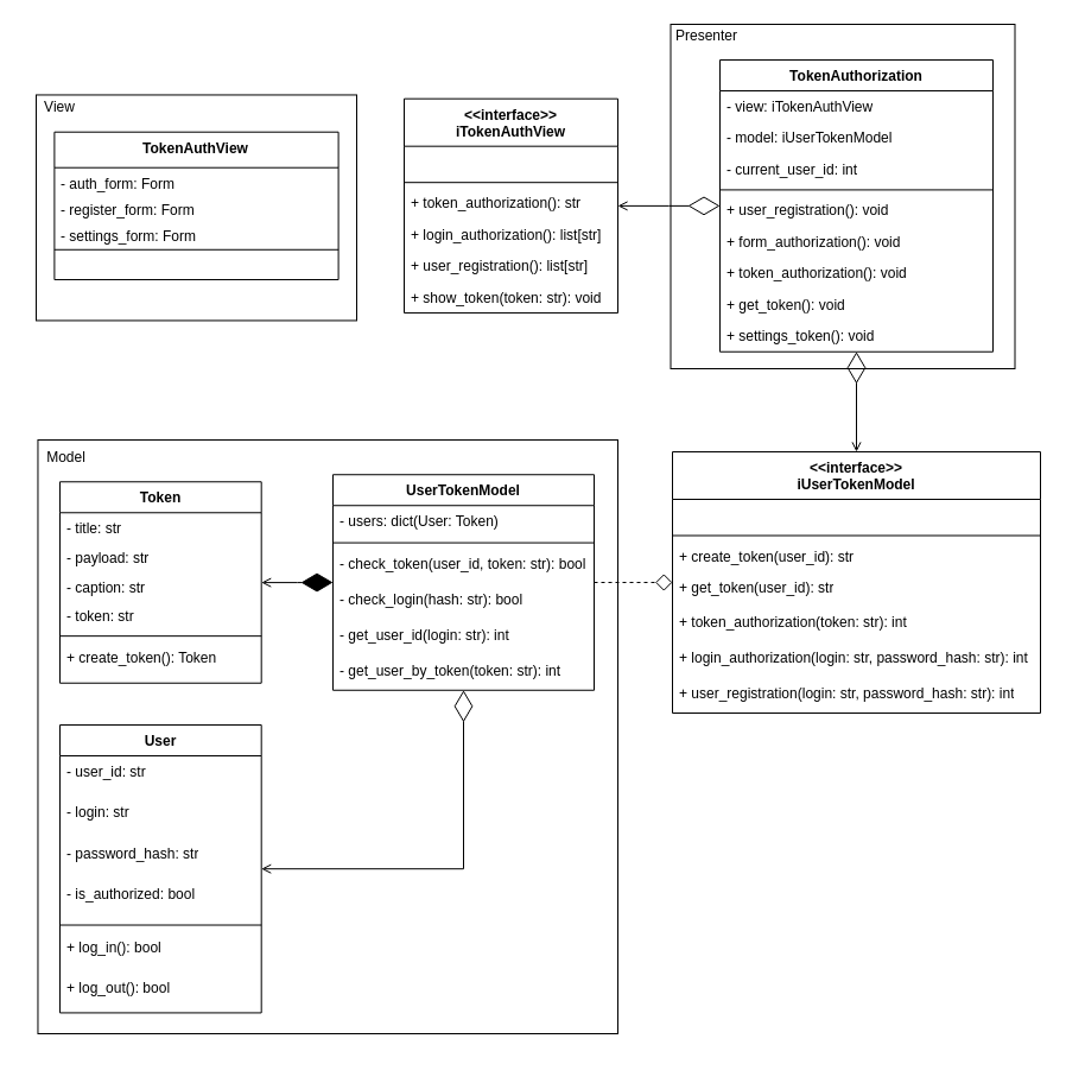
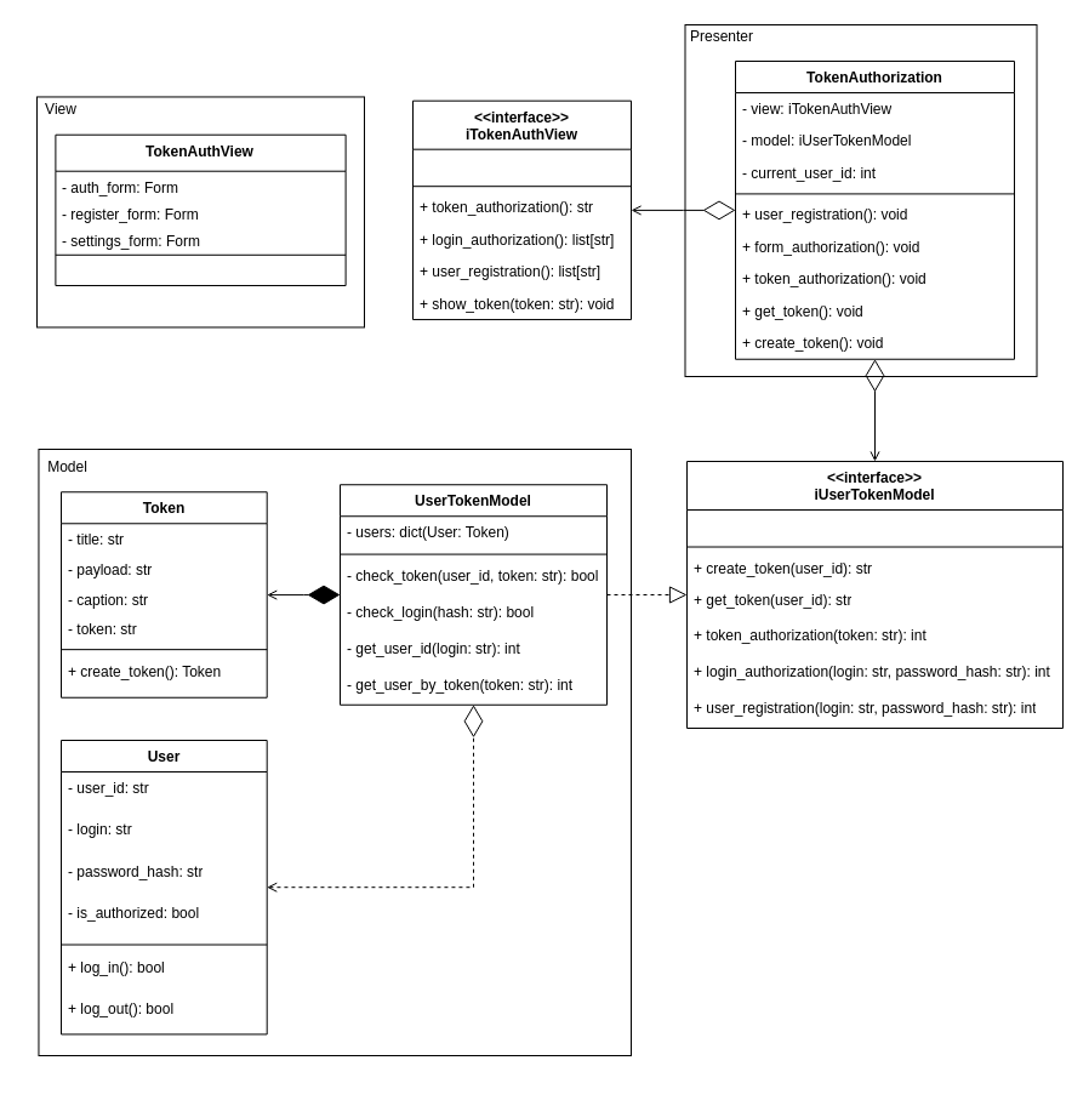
- <mxCell id="22" value="+ settings_token(): void" style="text;strokeColor=none;fillColor=none;align=left;verticalAlign=top;spacingLeft=4;spacingRight=4;overflow=hidden;rotatable=0;points=[[0,0.5],[1,0.5]];portConstraint=eastwest;whiteSpace=wrap;html=1;" vertex="1" parent="13"><mxGeometry y="219.283" width="230" height="26.45" as="geometry" /></mxCell>
+ <mxCell id="22" value="+ create_token(): void" style="text;strokeColor=none;fillColor=none;align=left;verticalAlign=top;spacingLeft=4;spacingRight=4;overflow=hidden;rotatable=0;points=[[0,0.5],[1,0.5]];portConstraint=eastwest;whiteSpace=wrap;html=1;" vertex="1" parent="13"><mxGeometry y="219.283" width="230" height="26.45" as="geometry" /></mxCell>
- <mxCell id="57" value="" style="endArrow=diamond;dashed=1;endFill=0;endSize=12;html=1;rounded=0;edgeStyle=orthogonalEdgeStyle;" edge="1" parent="1" source="40" target="49"><mxGeometry width="160" relative="1" as="geometry"><mxPoint x="320" y="320" as="sourcePoint" /><mxPoint x="480" y="320" as="targetPoint" /></mxGeometry></mxCell>
+ <mxCell id="57" value="" style="endArrow=block;dashed=1;endFill=0;endSize=12;html=1;rounded=0;edgeStyle=orthogonalEdgeStyle;" edge="1" parent="1" source="40" target="49"><mxGeometry width="160" relative="1" as="geometry"><mxPoint x="320" y="320" as="sourcePoint" /><mxPoint x="480" y="320" as="targetPoint" /></mxGeometry></mxCell>
- <mxCell id="47" value="" style="endArrow=diamondThin;endFill=0;endSize=24;html=1;rounded=0;edgeStyle=orthogonalEdgeStyle;startArrow=open;startFill=0;" edge="1" parent="23" source="32" target="40"><mxGeometry width="160" relative="1" as="geometry"><mxPoint x="194.25" y="105.518" as="sourcePoint" /><mxPoint x="241.5" y="106.563" as="targetPoint" /></mxGeometry></mxCell>
+ <mxCell id="47" value="" style="endArrow=diamondThin;endFill=0;endSize=24;html=1;rounded=0;edgeStyle=orthogonalEdgeStyle;startArrow=open;startFill=0;dashed=1;" edge="1" parent="23" source="32" target="40"><mxGeometry width="160" relative="1" as="geometry"><mxPoint x="194.25" y="105.518" as="sourcePoint" /><mxPoint x="241.5" y="106.563" as="targetPoint" /></mxGeometry></mxCell>
